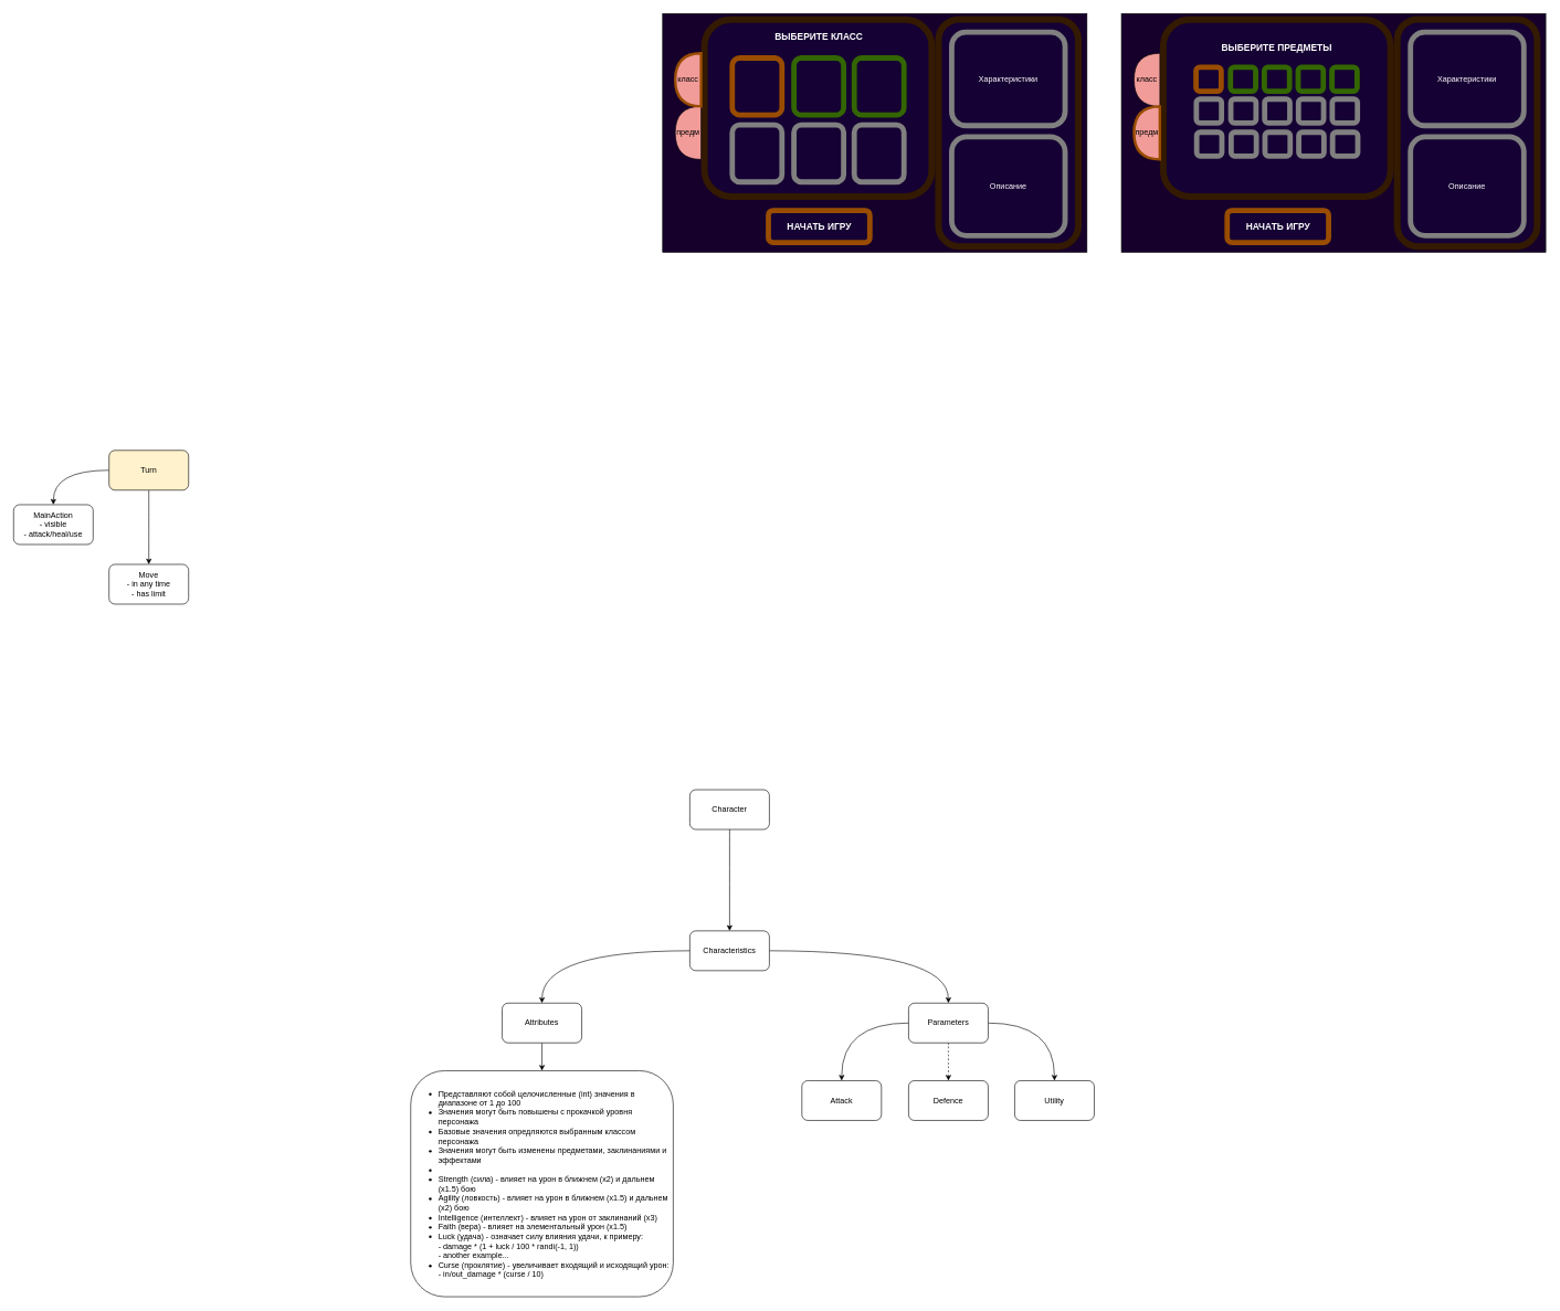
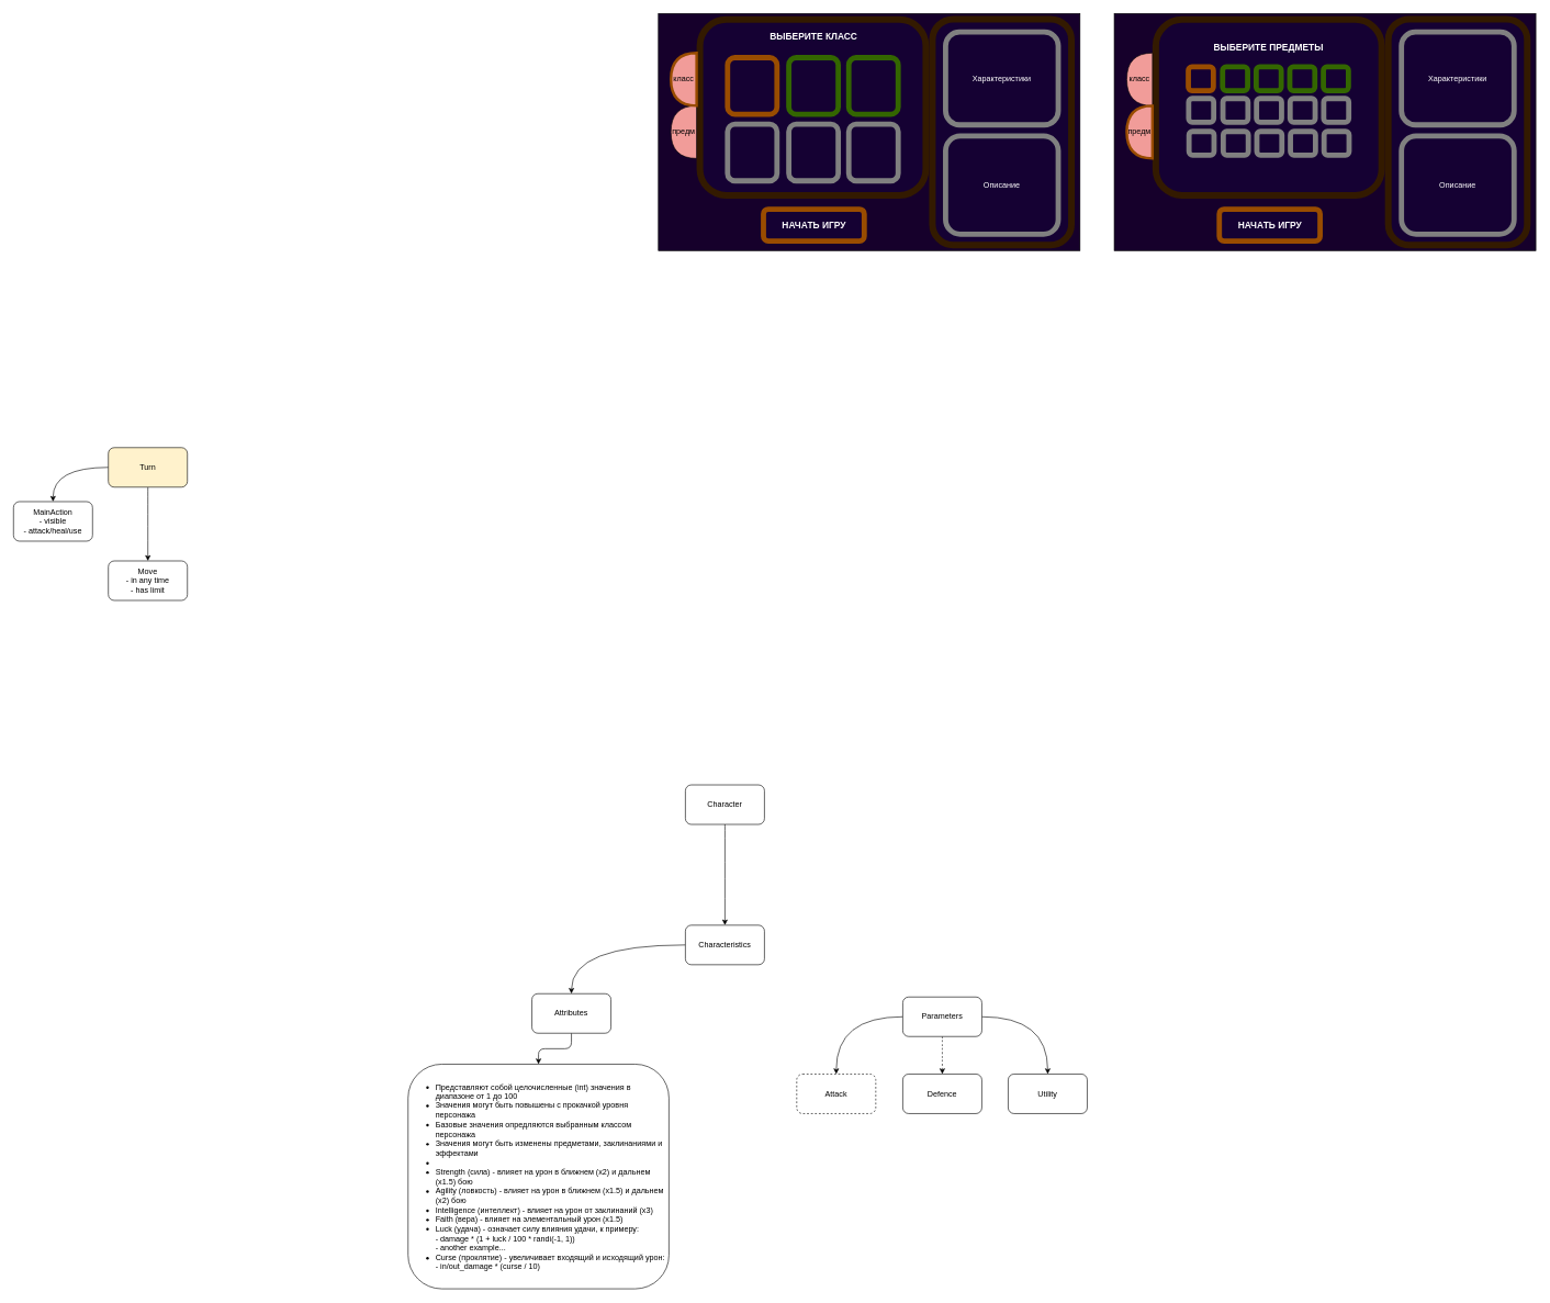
- <mxCell id="10" style="edgeStyle=orthogonalEdgeStyle;rounded=1;orthogonalLoop=1;jettySize=auto;html=1;exitX=1;exitY=0.5;exitDx=0;exitDy=0;curved=1;labelBackgroundColor=none;fontColor=default;" parent="1" source="11" target="17" edge="1"><mxGeometry relative="1" as="geometry" /></mxCell>
- <mxCell id="13" value="Attributes" style="rounded=1;whiteSpace=wrap;html=1;labelBackgroundColor=none;" parent="1" vertex="1"><mxGeometry x="757" y="1513" width="120" height="60" as="geometry" /></mxCell>
+ <mxCell id="13" value="Attributes" style="rounded=1;whiteSpace=wrap;html=1;labelBackgroundColor=none;" parent="1" vertex="1"><mxGeometry x="807" y="1508" width="120" height="60" as="geometry" /></mxCell>
- <mxCell id="18" value="Attack" style="rounded=1;whiteSpace=wrap;html=1;labelBackgroundColor=none;" parent="1" vertex="1"><mxGeometry x="1209" y="1630" width="120" height="60" as="geometry" /></mxCell>
+ <mxCell id="18" value="Attack" style="rounded=1;whiteSpace=wrap;html=1;labelBackgroundColor=none;dashed=1;" parent="1" vertex="1"><mxGeometry x="1209" y="1630" width="120" height="60" as="geometry" /></mxCell>
